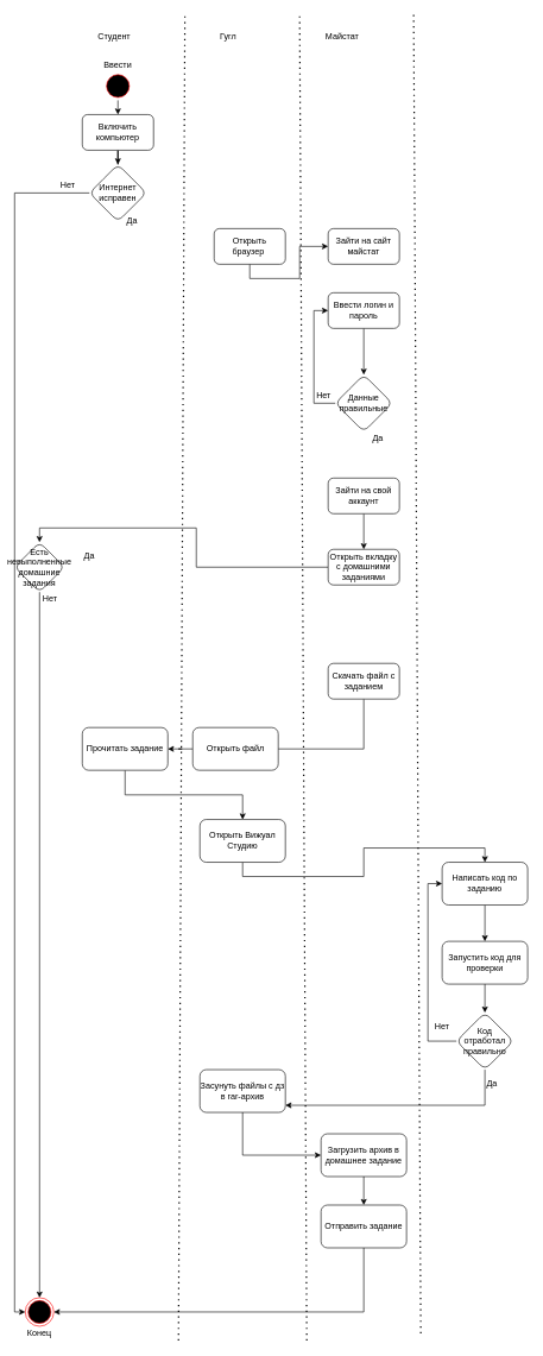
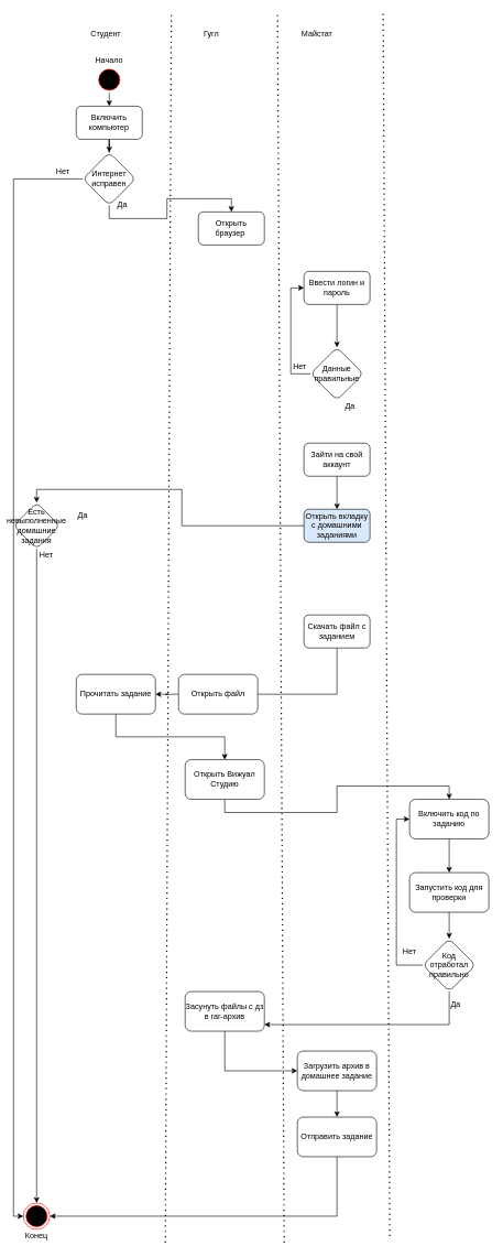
- <mxCell id="58" value="Ввести" style="text;html=1;strokeColor=none;fillColor=none;align=center;verticalAlign=middle;whiteSpace=wrap;rounded=0;" vertex="1" parent="1"><mxGeometry x="145" y="80" width="40" height="20" as="geometry" /></mxCell>
+ <mxCell id="58" value="Начало" style="text;html=1;strokeColor=none;fillColor=none;align=center;verticalAlign=middle;whiteSpace=wrap;rounded=0;" vertex="1" parent="1"><mxGeometry x="145" y="80" width="40" height="20" as="geometry" /></mxCell>
+ <mxCell id="14" style="edgeStyle=orthogonalEdgeStyle;rounded=0;orthogonalLoop=1;jettySize=auto;html=1;exitX=0.5;exitY=1;exitDx=0;exitDy=0;" edge="1" parent="1" source="15" target="18"><mxGeometry relative="1" as="geometry"><mxPoint x="165" y="390" as="targetPoint" /></mxGeometry></mxCell>
- <mxCell id="19" value="Зайти на сайт майстат" style="rounded=1;whiteSpace=wrap;html=1;" vertex="1" parent="1"><mxGeometry x="460" y="320" width="100" height="50" as="geometry" /></mxCell>
- <mxCell id="17" value="" style="edgeStyle=orthogonalEdgeStyle;rounded=0;orthogonalLoop=1;jettySize=auto;html=1;" edge="1" parent="1" source="18" target="19"><mxGeometry relative="1" as="geometry"><mxPoint x="165" y="420" as="targetPoint" /><Array as="points"><mxPoint x="350" y="390" /><mxPoint x="420" y="390" /><mxPoint x="420" y="345" /></Array></mxGeometry></mxCell>
- <mxCell id="21" value="Открыть вкладку с домашними заданиями" style="whiteSpace=wrap;html=1;rounded=1;" vertex="1" parent="1"><mxGeometry x="460" y="770" width="100" height="50" as="geometry" /></mxCell>
+ <mxCell id="21" value="Открыть вкладку с домашними заданиями" style="whiteSpace=wrap;html=1;rounded=1;fillColor=#dae8fc;" vertex="1" parent="1"><mxGeometry x="460" y="770" width="100" height="50" as="geometry" /></mxCell>
- <mxCell id="36" value="Написать код по заданию" style="whiteSpace=wrap;html=1;rounded=1;" vertex="1" parent="1"><mxGeometry x="620" y="1209" width="120" height="60" as="geometry" /></mxCell>
+ <mxCell id="36" value="Включить код по заданию" style="whiteSpace=wrap;html=1;rounded=1;" vertex="1" parent="1"><mxGeometry x="620" y="1209" width="120" height="60" as="geometry" /></mxCell>
